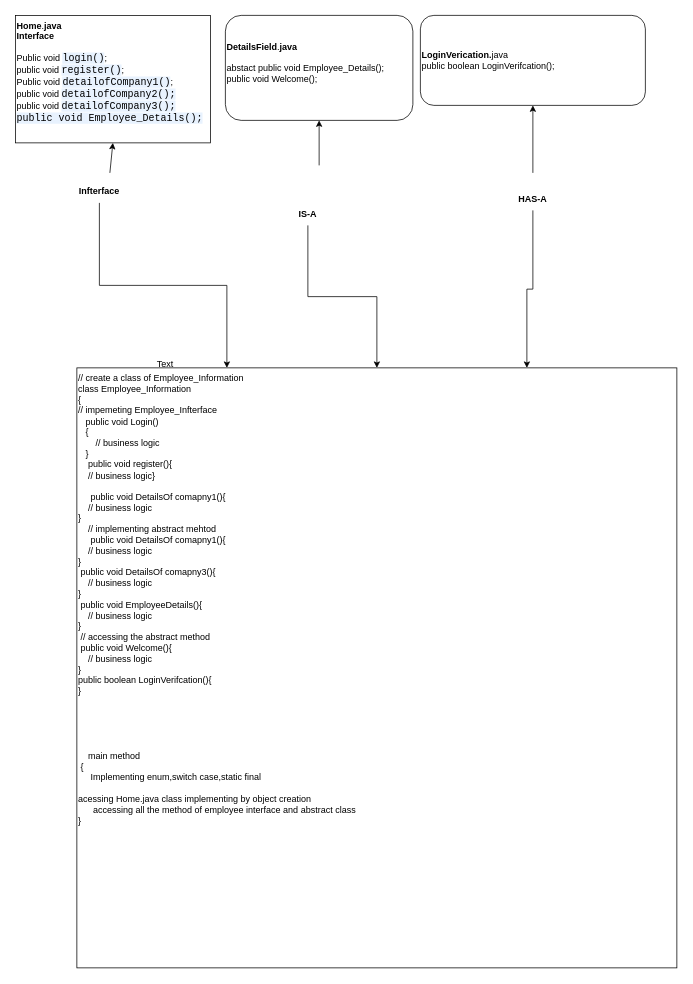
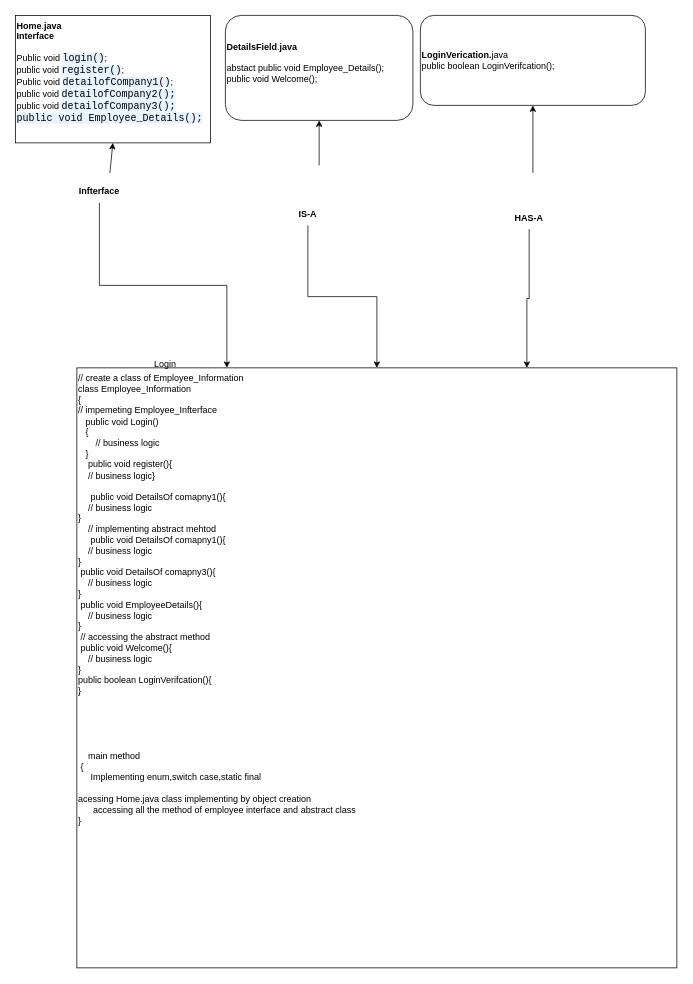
- <mxCell id="15" value="HAS-A" style="text;html=1;align=center;verticalAlign=middle;whiteSpace=wrap;rounded=0;fontStyle=1" parent="1" vertex="1"><mxGeometry x="640" y="250" width="140" height="30" as="geometry" /></mxCell>
+ <mxCell id="15" value="HAS-A" style="text;html=1;align=center;verticalAlign=middle;whiteSpace=wrap;rounded=0;fontStyle=1" parent="1" vertex="1"><mxGeometry x="635" y="275" width="140" height="30" as="geometry" /></mxCell>
- <mxCell id="9" value="Text" style="text;html=1;align=center;verticalAlign=middle;whiteSpace=wrap;rounded=0;" parent="1" vertex="1"><mxGeometry x="190" y="470" width="60" height="30" as="geometry" /></mxCell>
+ <mxCell id="9" value="Login" style="text;html=1;align=center;verticalAlign=middle;whiteSpace=wrap;rounded=0;" parent="1" vertex="1"><mxGeometry x="190" y="470" width="60" height="30" as="geometry" /></mxCell>
